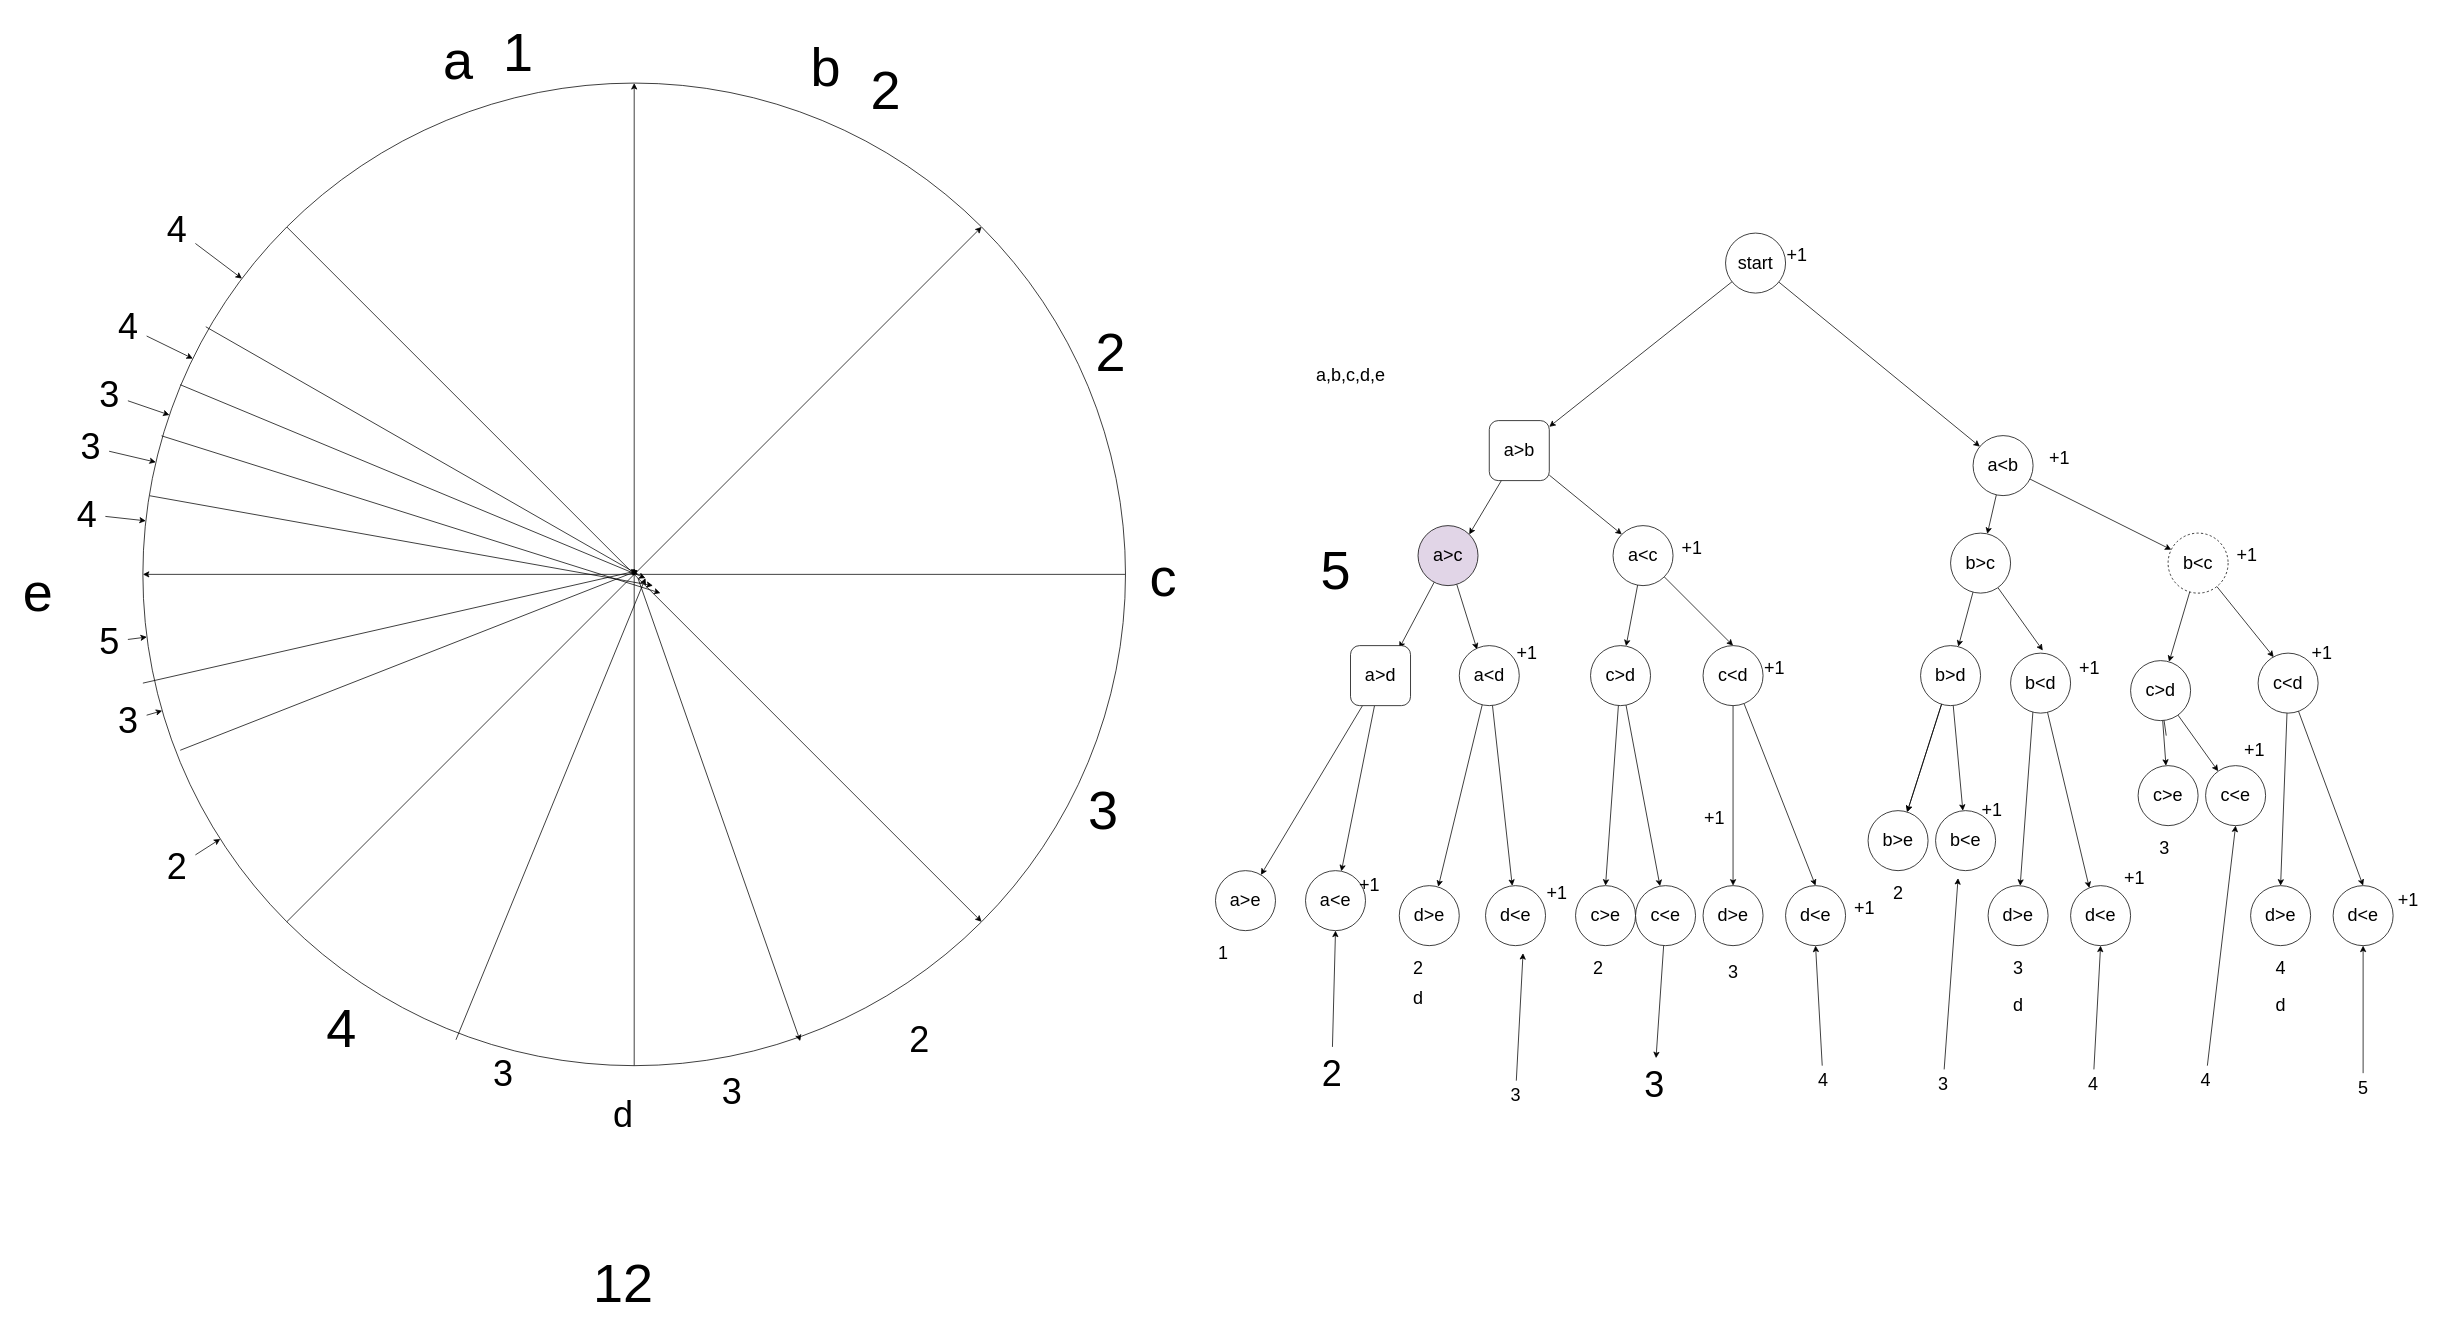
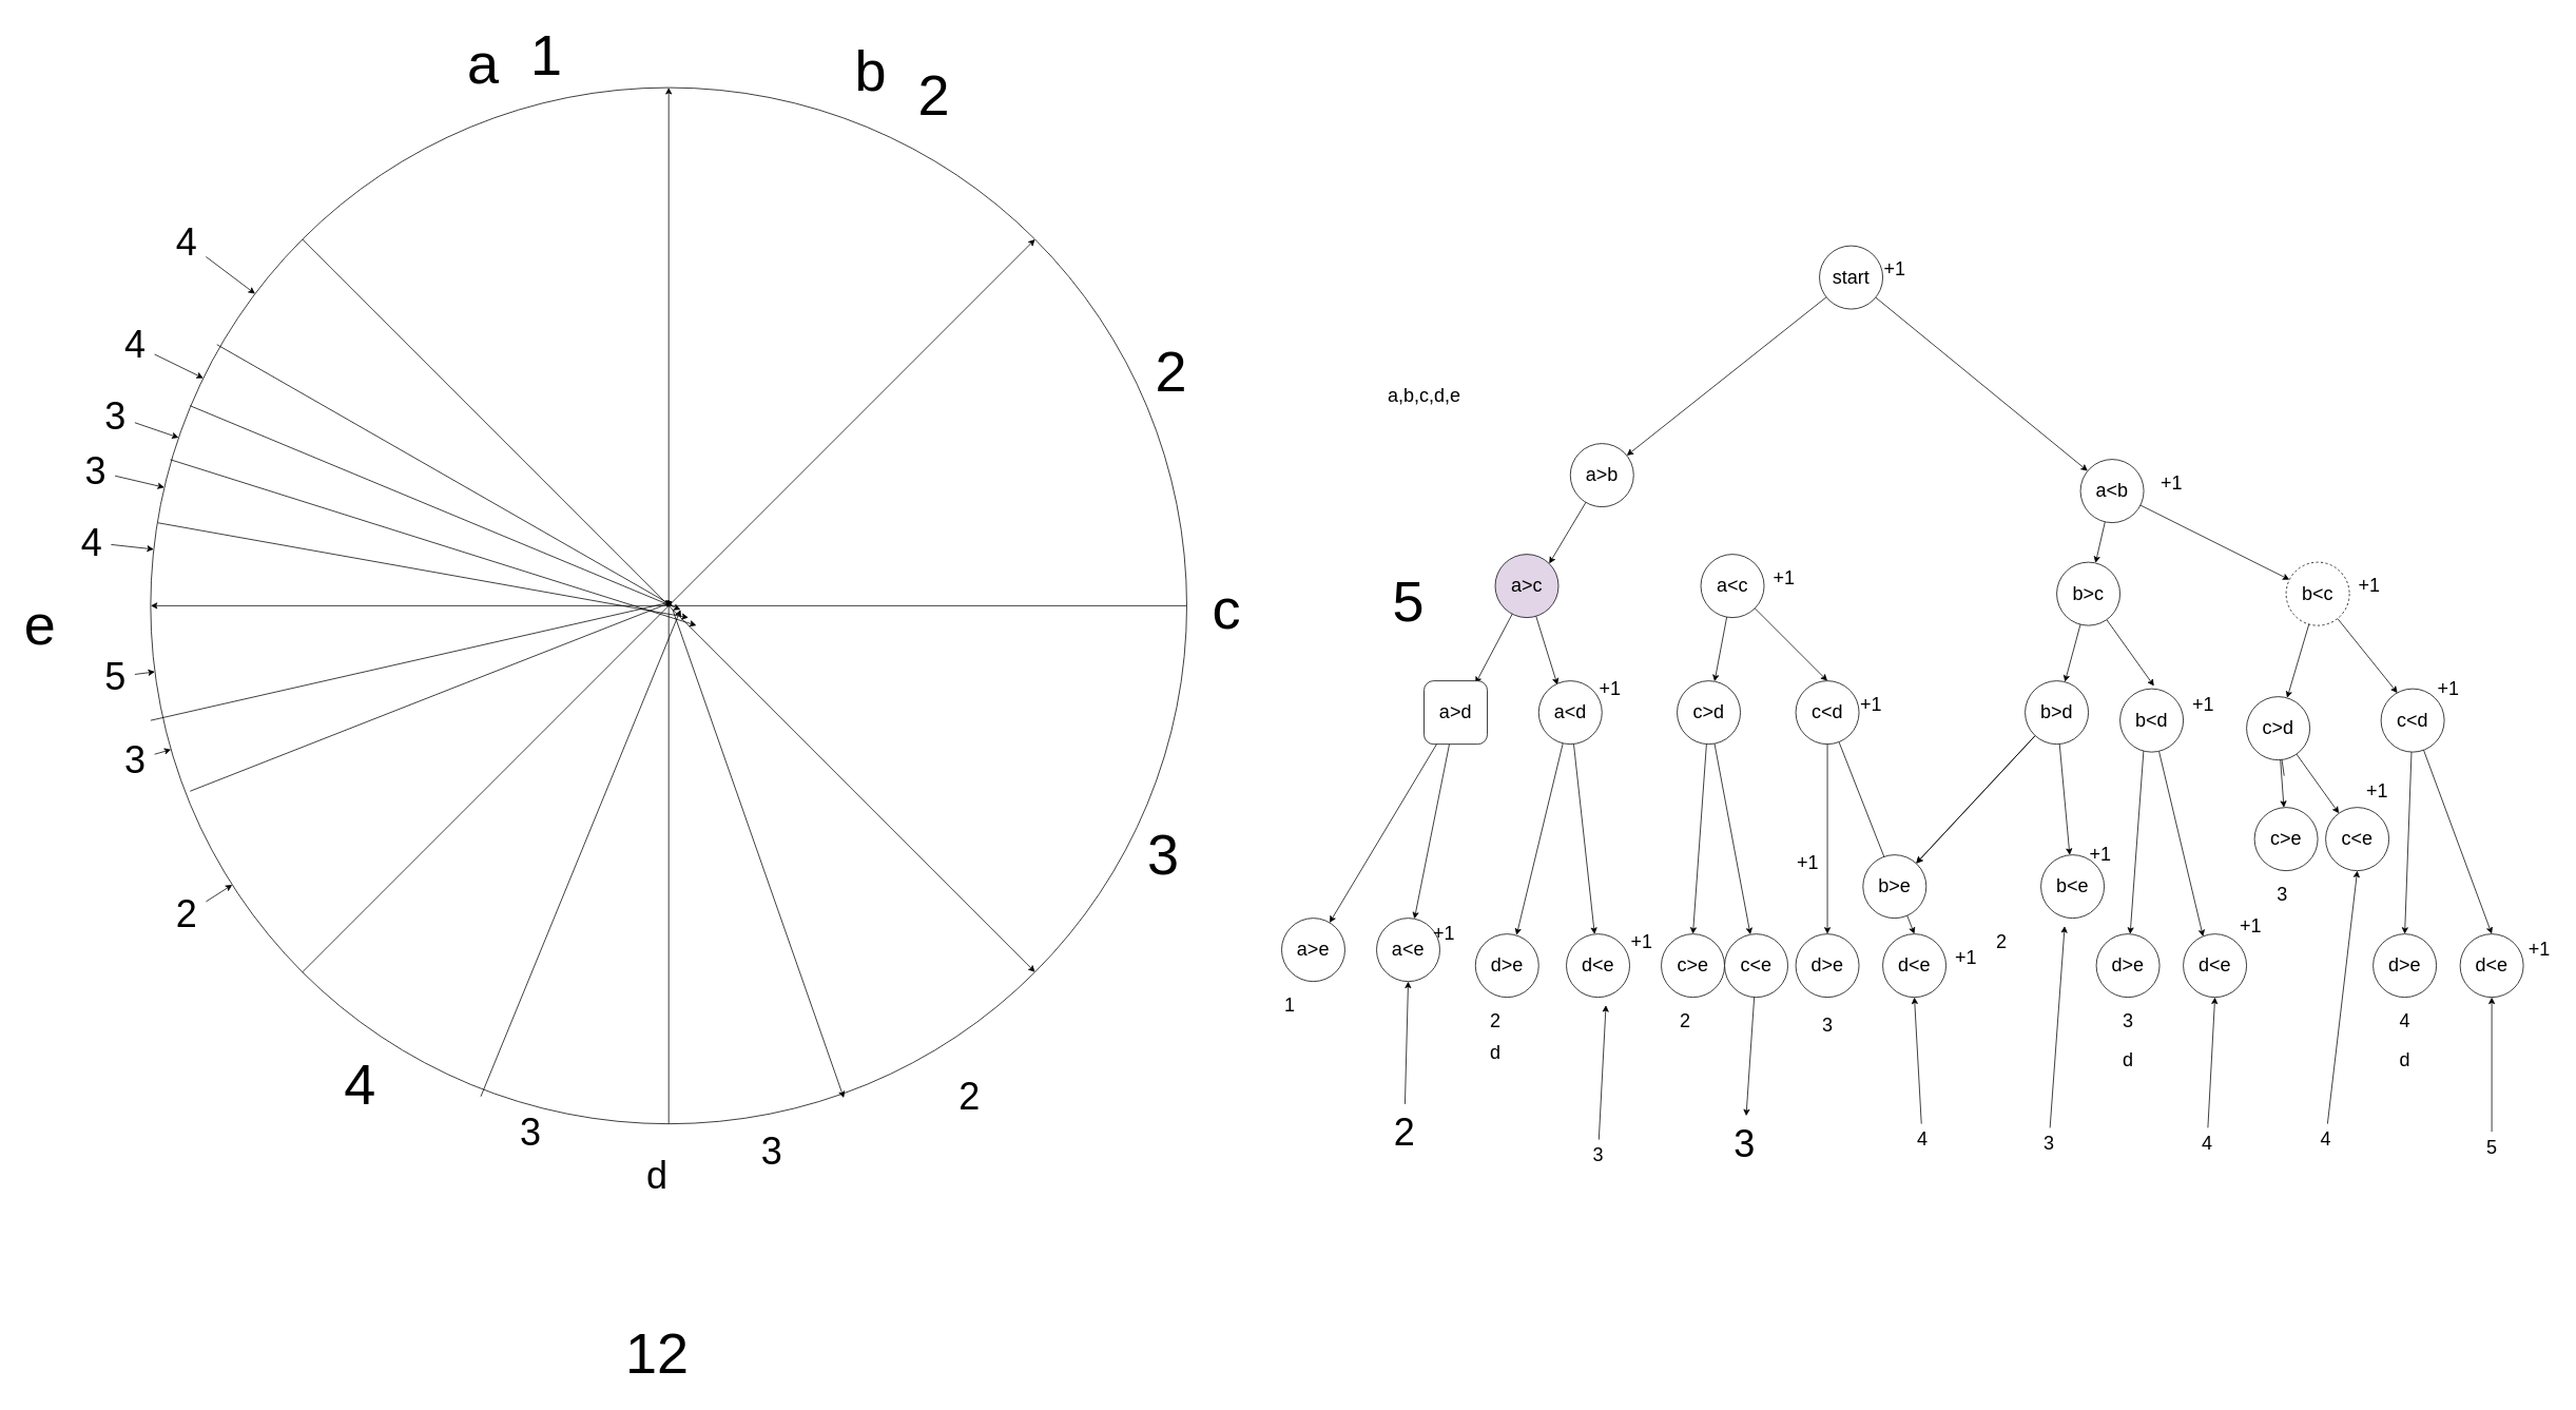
- <mxCell id="4" value="&lt;font style=&quot;font-size: 24px;&quot;&gt;a&amp;gt;b&lt;/font&gt;" style="whiteSpace=wrap;html=1;rounded=1;" vertex="1" parent="1"><mxGeometry x="1985" y="560" width="80" height="80" as="geometry" /></mxCell>
+ <mxCell id="4" value="&lt;font style=&quot;font-size: 24px;&quot;&gt;a&amp;gt;b&lt;/font&gt;" style="ellipse;whiteSpace=wrap;html=1;" vertex="1" parent="1"><mxGeometry x="1985" y="560" width="80" height="80" as="geometry" /></mxCell>
- <mxCell id="3" style="edgeStyle=none;html=1;fontSize=24;entryX=0;entryY=0;entryDx=0;entryDy=0;" edge="1" parent="1" source="4" target="24"><mxGeometry relative="1" as="geometry"><mxPoint x="2110" y="710" as="targetPoint" /></mxGeometry></mxCell>
- <mxCell id="58" value="b&amp;gt;e" style="ellipse;whiteSpace=wrap;html=1;fontSize=24;" vertex="1" parent="1"><mxGeometry x="2490" y="1080" width="80" height="80" as="geometry" /></mxCell>
+ <mxCell id="58" value="b&amp;gt;e" style="ellipse;whiteSpace=wrap;html=1;fontSize=24;" vertex="1" parent="1"><mxGeometry x="2355" y="1080" width="80" height="80" as="geometry" /></mxCell>
